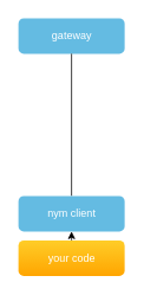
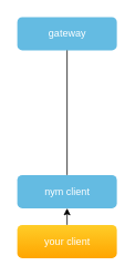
- <mxCell id="4" value="nym client" style="rounded=1;fillColor=#64BBE2;strokeColor=none;strokeWidth=3;shadow=0;html=1;fontColor=#FFFFFF;" parent="1" vertex="1"><mxGeometry x="20" y="220" width="120" height="40" as="geometry" /></mxCell>
+ <mxCell id="4" value="nym client" style="rounded=1;fillColor=#64BBE2;strokeColor=none;strokeWidth=3;shadow=0;html=1;fontColor=#FFFFFF;" parent="1" vertex="1"><mxGeometry x="20" y="210" width="120" height="40" as="geometry" /></mxCell>
- <mxCell id="6" value="your code" style="rounded=1;fillColor=#ffcd28;strokeColor=none;strokeWidth=3;shadow=0;html=1;gradientColor=#ffa500;fontColor=#FFFFFF;" parent="1" vertex="1"><mxGeometry x="20" y="270" width="120" height="40" as="geometry" /></mxCell>
+ <mxCell id="6" value="your client" style="rounded=1;fillColor=#ffcd28;strokeColor=none;strokeWidth=3;shadow=0;html=1;gradientColor=#ffa500;fontColor=#FFFFFF;" parent="1" vertex="1"><mxGeometry x="20" y="270" width="120" height="40" as="geometry" /></mxCell>
